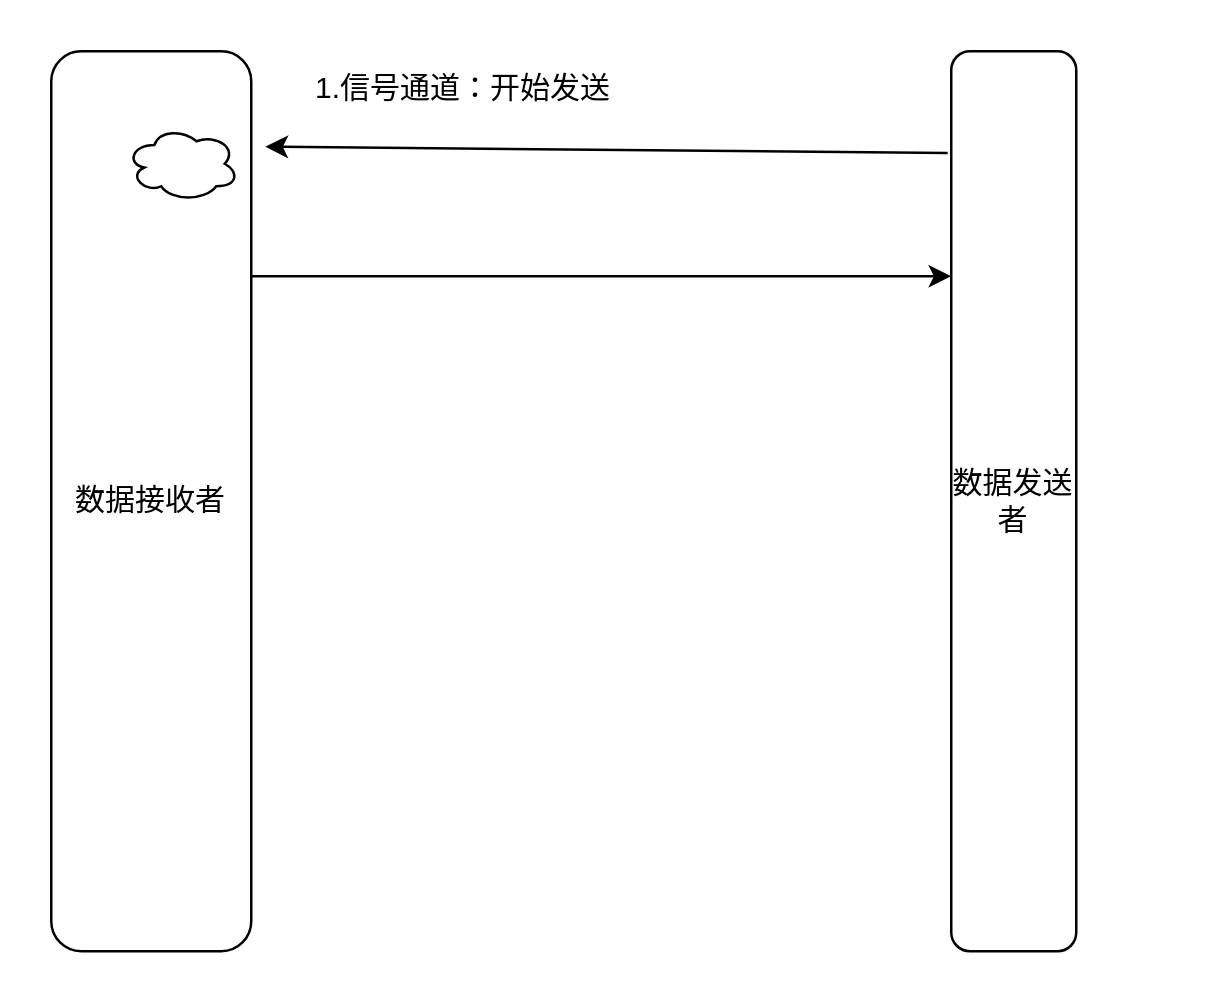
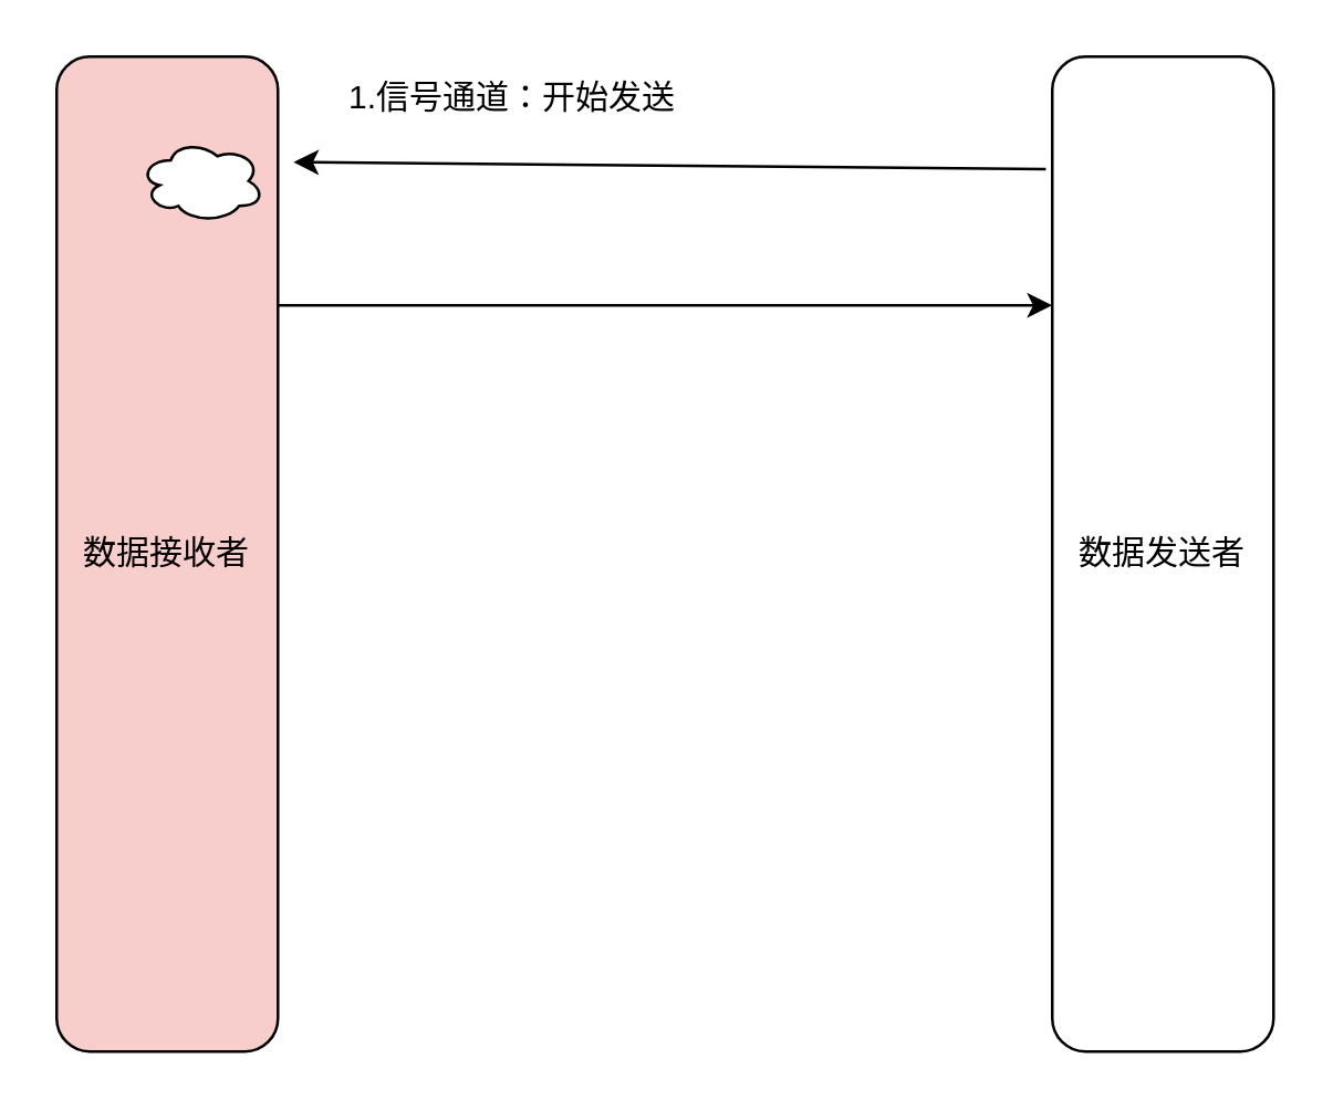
- <mxCell id="3" value="数据接收者" style="rounded=1;whiteSpace=wrap;html=1;" vertex="1" parent="1"><mxGeometry x="20" y="20" width="80" height="360" as="geometry" /></mxCell>
+ <mxCell id="3" value="数据接收者" style="rounded=1;whiteSpace=wrap;html=1;fillColor=#f8cecc;" vertex="1" parent="1"><mxGeometry x="20" y="20" width="80" height="360" as="geometry" /></mxCell>
- <mxCell id="4" value="数据发送者" style="rounded=1;whiteSpace=wrap;html=1;" vertex="1" parent="1"><mxGeometry x="380" y="20" width="50" height="360" as="geometry" /></mxCell>
+ <mxCell id="4" value="数据发送者" style="rounded=1;whiteSpace=wrap;html=1;" vertex="1" parent="1"><mxGeometry x="380" y="20" width="80" height="360" as="geometry" /></mxCell>
